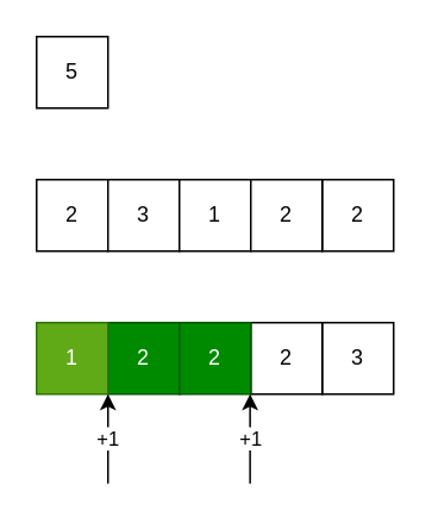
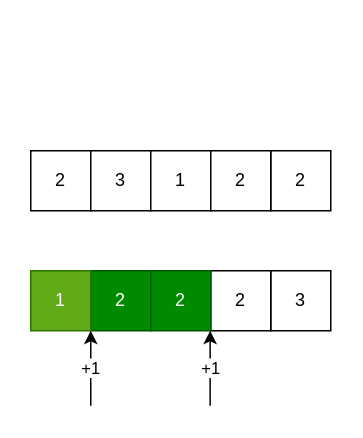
- <mxCell id="2" value="5" style="rounded=0;whiteSpace=wrap;html=1;" vertex="1" parent="1"><mxGeometry x="20" y="20" width="40" height="40" as="geometry" /></mxCell>
